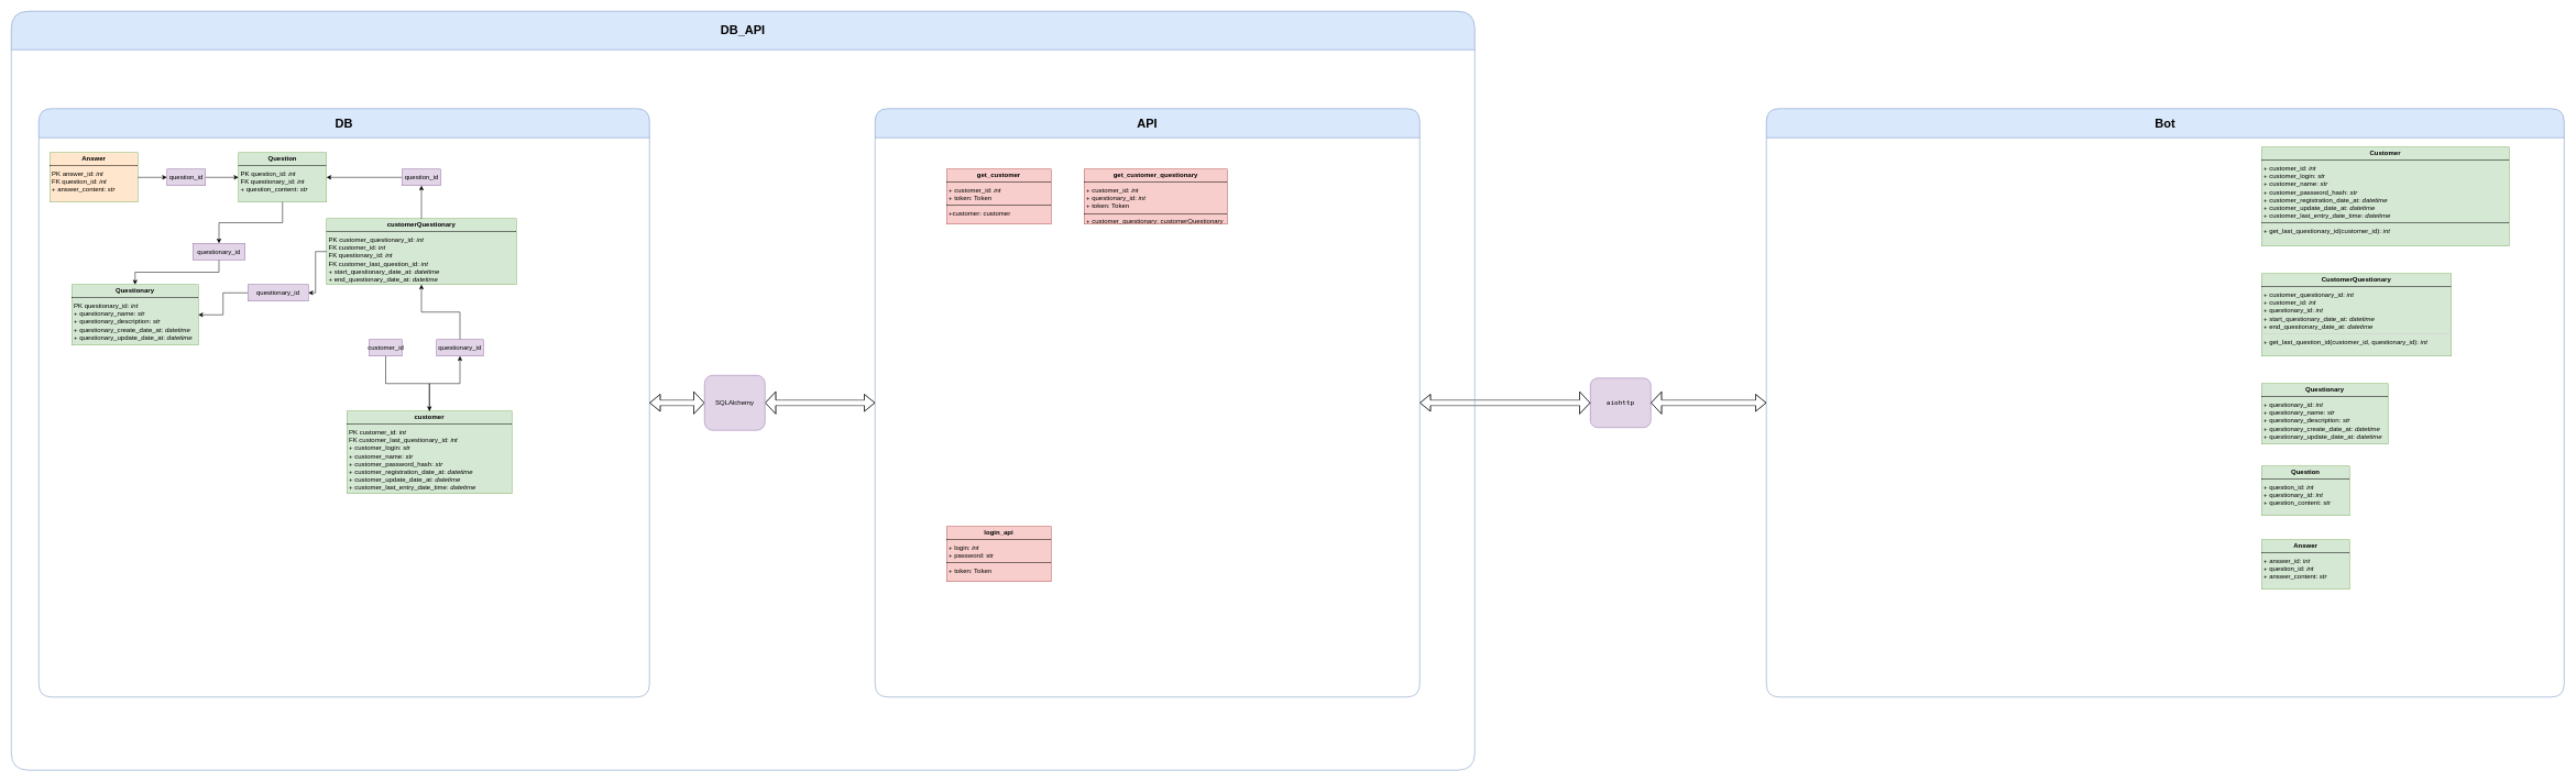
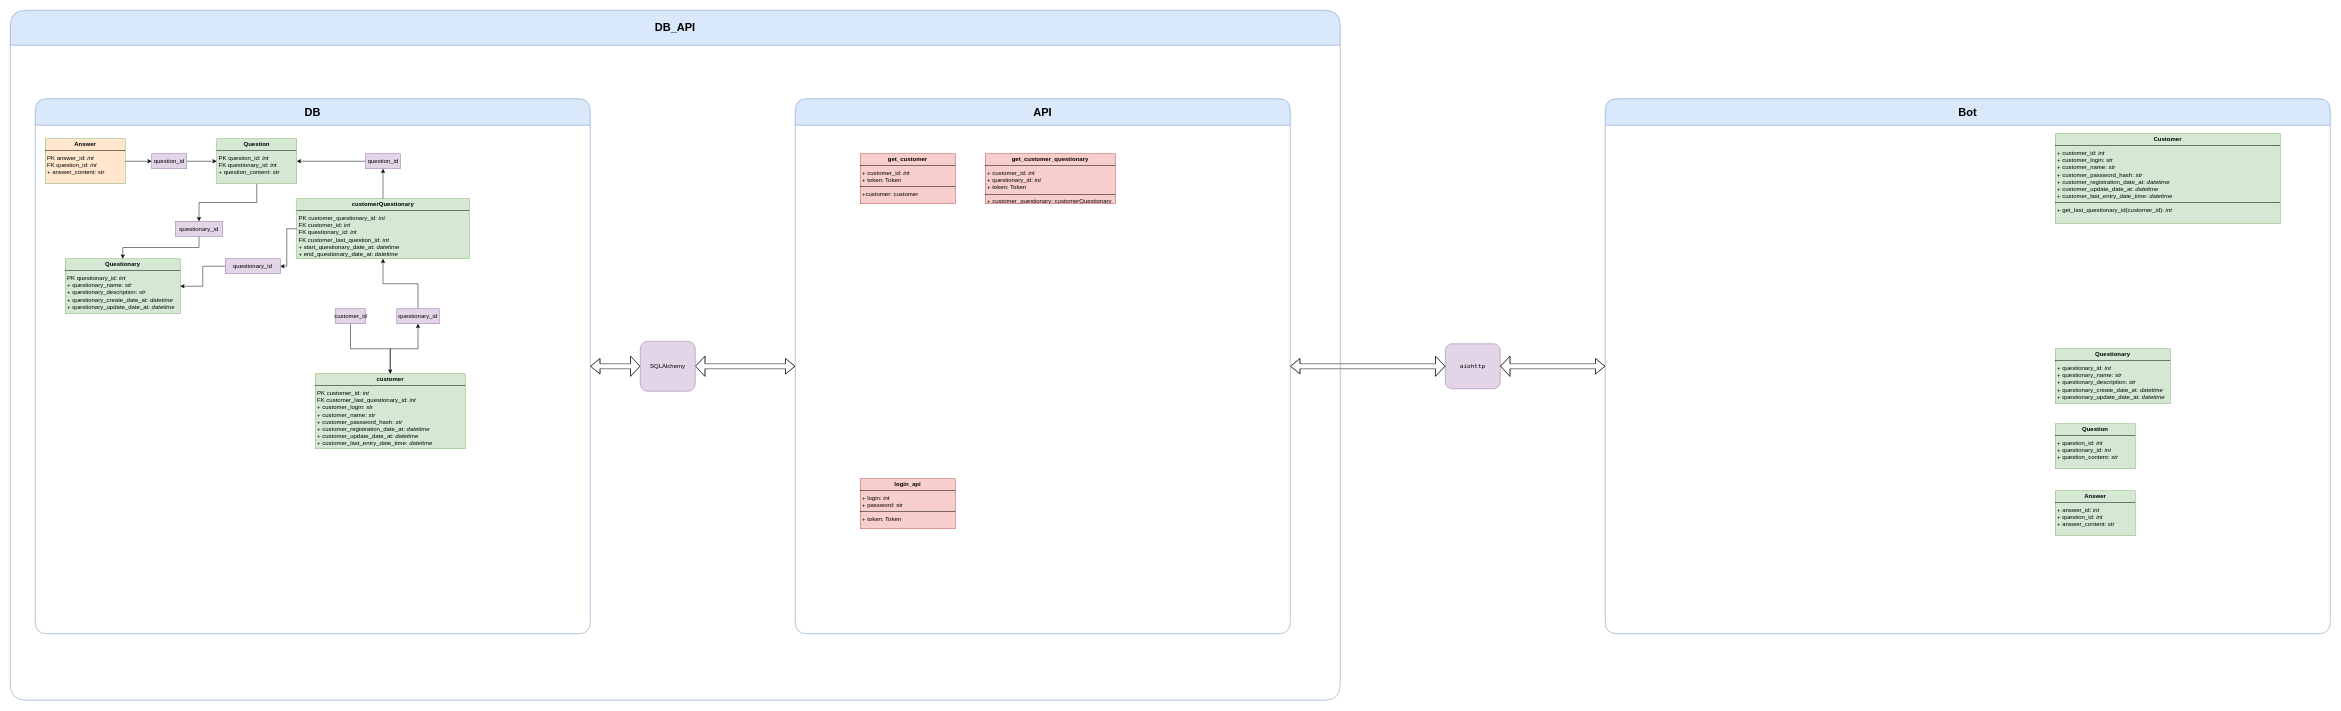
- <mxCell id="4" value="&lt;p style=&quot;margin:0px;margin-top:4px;text-align:center;&quot;&gt;&lt;b&gt;CustomerQuestionary&lt;/b&gt;&lt;/p&gt;&lt;hr size=&quot;1&quot; style=&quot;border-style:solid;&quot;&gt;&lt;p style=&quot;margin:0px;margin-left:4px;&quot;&gt;+ customer_questionary_id: &lt;i&gt;int&lt;/i&gt;&lt;/p&gt;&lt;p style=&quot;margin:0px;margin-left:4px;&quot;&gt;+ customer_id: &lt;i&gt;int&lt;/i&gt;&lt;/p&gt;&lt;p style=&quot;margin:0px;margin-left:4px;&quot;&gt;+ questionary_id: &lt;i&gt;int&lt;/i&gt;&lt;/p&gt;&lt;p style=&quot;margin:0px;margin-left:4px;&quot;&gt;&lt;span style=&quot;background-color: transparent; color: light-dark(rgb(0, 0, 0), rgb(255, 255, 255));&quot;&gt;+ start_questionary_date_at: &lt;/span&gt;&lt;i style=&quot;background-color: transparent; color: light-dark(rgb(0, 0, 0), rgb(255, 255, 255));&quot;&gt;datetime&lt;/i&gt;&lt;/p&gt;&lt;p style=&quot;margin:0px;margin-left:4px;&quot;&gt;+ end_questionary_date_at: &lt;i&gt;datetime&lt;/i&gt;&lt;/p&gt;&lt;hr&gt;&lt;p style=&quot;margin:0px;margin-left:4px;&quot;&gt;+ get_last_question_id(&lt;span style=&quot;background-color: transparent; color: light-dark(rgb(0, 0, 0), rgb(255, 255, 255));&quot;&gt;customer_id,&amp;nbsp;&lt;/span&gt;&lt;span style=&quot;background-color: transparent; color: light-dark(rgb(0, 0, 0), rgb(255, 255, 255));&quot;&gt;questionary_id&lt;/span&gt;&lt;span style=&quot;background-color: transparent; color: light-dark(rgb(0, 0, 0), rgb(255, 255, 255));&quot;&gt;):&lt;/span&gt;&lt;i style=&quot;background-color: transparent; color: light-dark(rgb(0, 0, 0), rgb(255, 255, 255));&quot;&gt;&amp;nbsp;int&lt;/i&gt;&lt;/p&gt;&lt;p style=&quot;margin:0px;margin-left:4px;&quot;&gt;&lt;i&gt;&lt;br&gt;&lt;/i&gt;&lt;/p&gt;" style="verticalAlign=top;align=left;overflow=fill;html=1;whiteSpace=wrap;fillColor=#d5e8d4;strokeColor=#82b366;" parent="2" vertex="1"><mxGeometry x="900" y="300" width="345" height="150" as="geometry" /></mxCell>
